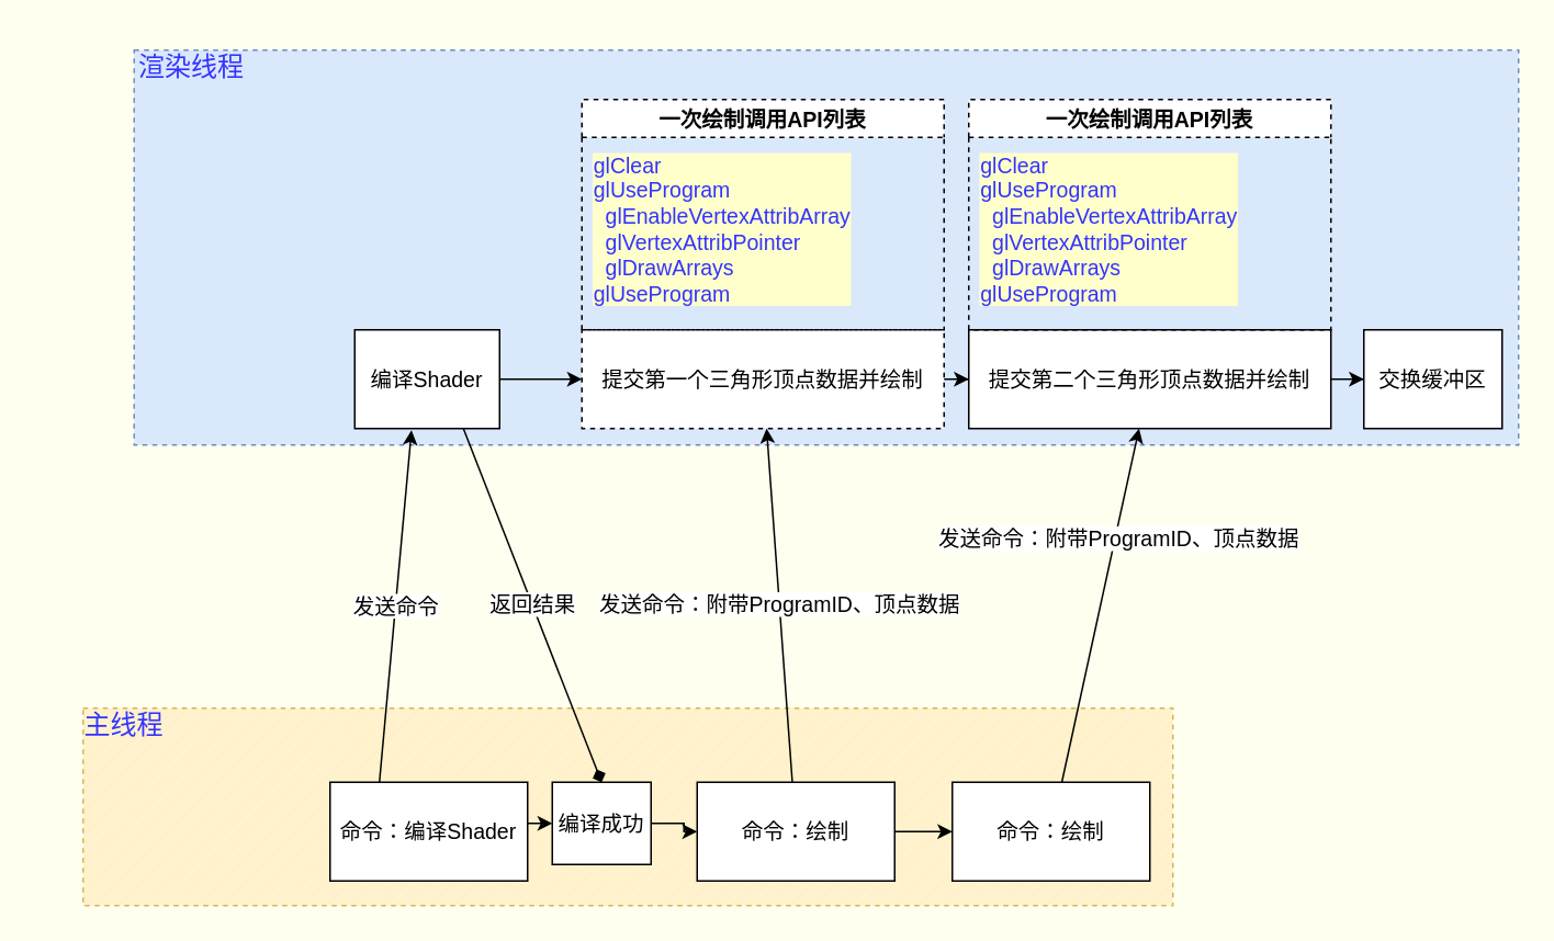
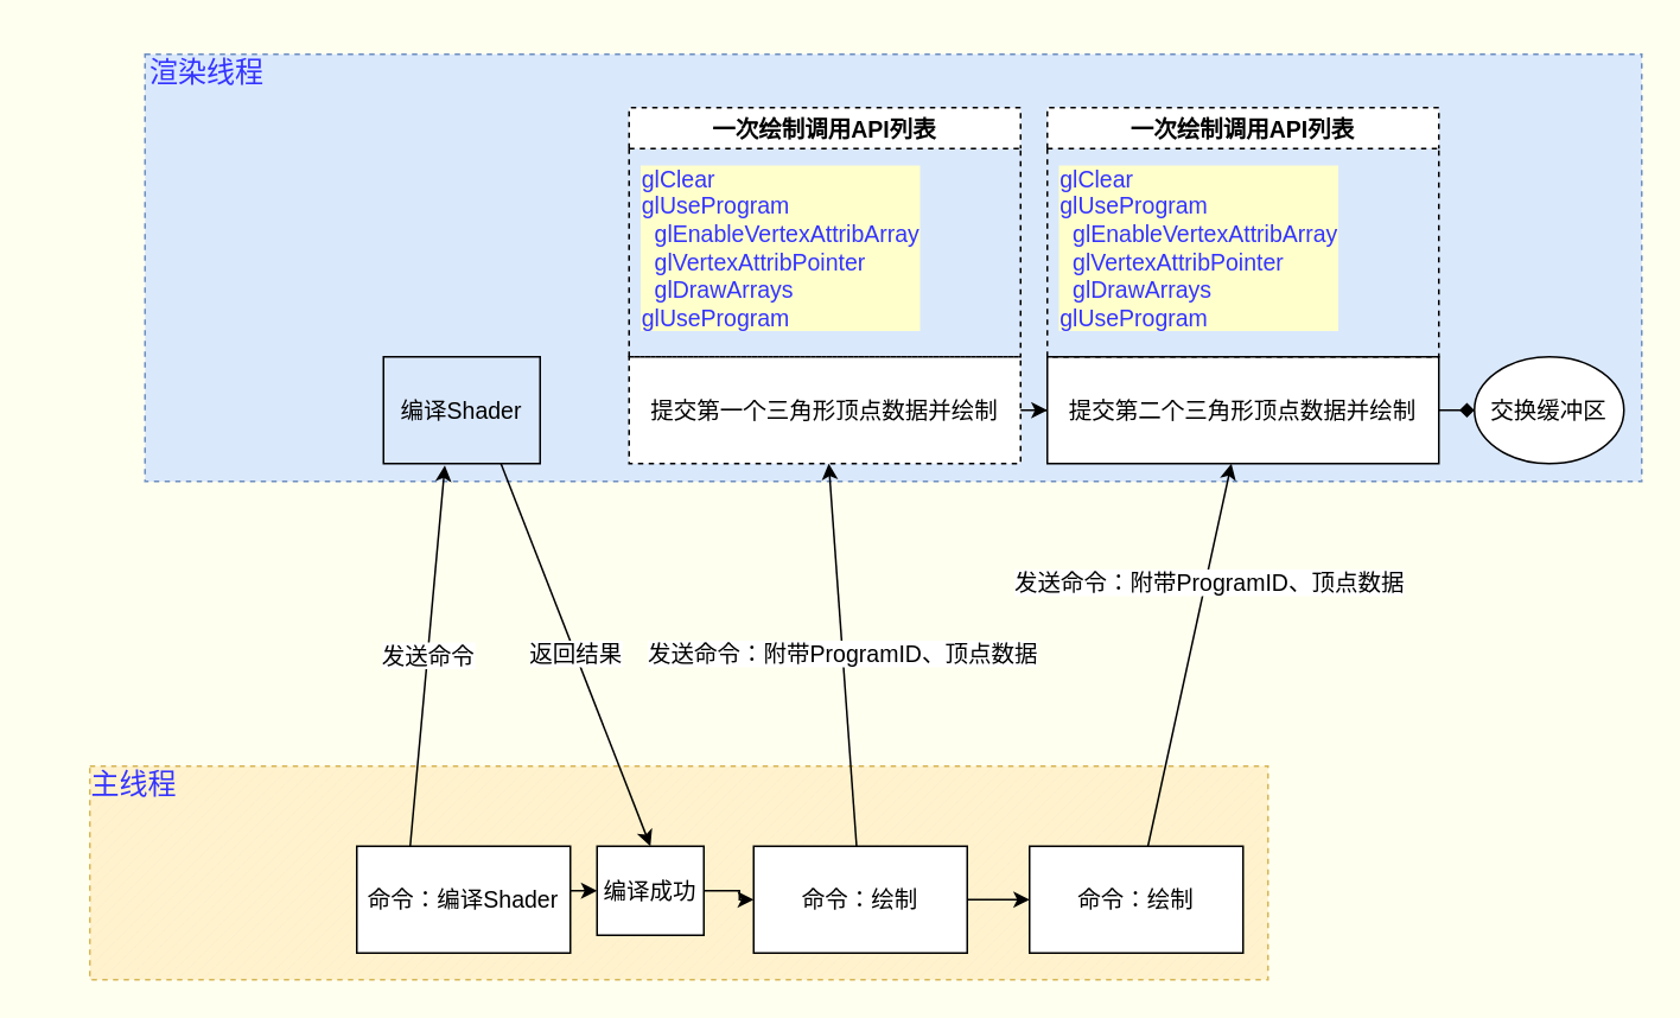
- <mxCell id="9" value="编译Shader" style="rounded=0;whiteSpace=wrap;html=1;fontSize=13;" parent="1" vertex="1"><mxGeometry x="215" y="200" width="88" height="60" as="geometry" /></mxCell>
+ <mxCell id="9" value="编译Shader" style="rounded=0;whiteSpace=wrap;html=1;fontSize=13;fillColor=#dae8fc;" parent="1" vertex="1"><mxGeometry x="215" y="200" width="88" height="60" as="geometry" /></mxCell>
- <mxCell id="8" style="edgeStyle=orthogonalEdgeStyle;rounded=0;orthogonalLoop=1;jettySize=auto;html=1;entryX=0;entryY=0.5;entryDx=0;entryDy=0;fontSize=13;" parent="1" source="9" target="5" edge="1"><mxGeometry relative="1" as="geometry" /></mxCell>
- <mxCell id="6" value="" style="edgeStyle=orthogonalEdgeStyle;rounded=0;orthogonalLoop=1;jettySize=auto;html=1;fontSize=13;" parent="1" source="7" target="10" edge="1"><mxGeometry relative="1" as="geometry" /></mxCell>
+ <mxCell id="6" value="" style="edgeStyle=orthogonalEdgeStyle;rounded=0;orthogonalLoop=1;jettySize=auto;html=1;fontSize=13;endArrow=diamond;" parent="1" source="7" target="10" edge="1"><mxGeometry relative="1" as="geometry" /></mxCell>
- <mxCell id="10" value="交换缓冲区" style="rounded=0;whiteSpace=wrap;html=1;fontSize=13;" parent="1" vertex="1"><mxGeometry x="828" y="200" width="84" height="60" as="geometry" /></mxCell>
+ <mxCell id="10" value="交换缓冲区" style="ellipse;whiteSpace=wrap;html=1;fontSize=13;" parent="1" vertex="1"><mxGeometry x="828" y="200" width="84" height="60" as="geometry" /></mxCell>
- <mxCell id="16" value="返回结果" style="endArrow=diamond;html=1;rounded=0;entryX=0.5;entryY=0;entryDx=0;entryDy=0;exitX=0.75;exitY=1;exitDx=0;exitDy=0;fontSize=13;" parent="1" source="9" target="14" edge="1"><mxGeometry width="50" height="50" relative="1" as="geometry"><mxPoint x="495" y="250" as="sourcePoint" /><mxPoint x="530.259" y="475" as="targetPoint" /></mxGeometry></mxCell>
+ <mxCell id="16" value="返回结果" style="endArrow=classic;html=1;rounded=0;entryX=0.5;entryY=0;entryDx=0;entryDy=0;exitX=0.75;exitY=1;exitDx=0;exitDy=0;fontSize=13;" parent="1" source="9" target="14" edge="1"><mxGeometry width="50" height="50" relative="1" as="geometry"><mxPoint x="495" y="250" as="sourcePoint" /><mxPoint x="530.259" y="475" as="targetPoint" /></mxGeometry></mxCell>
